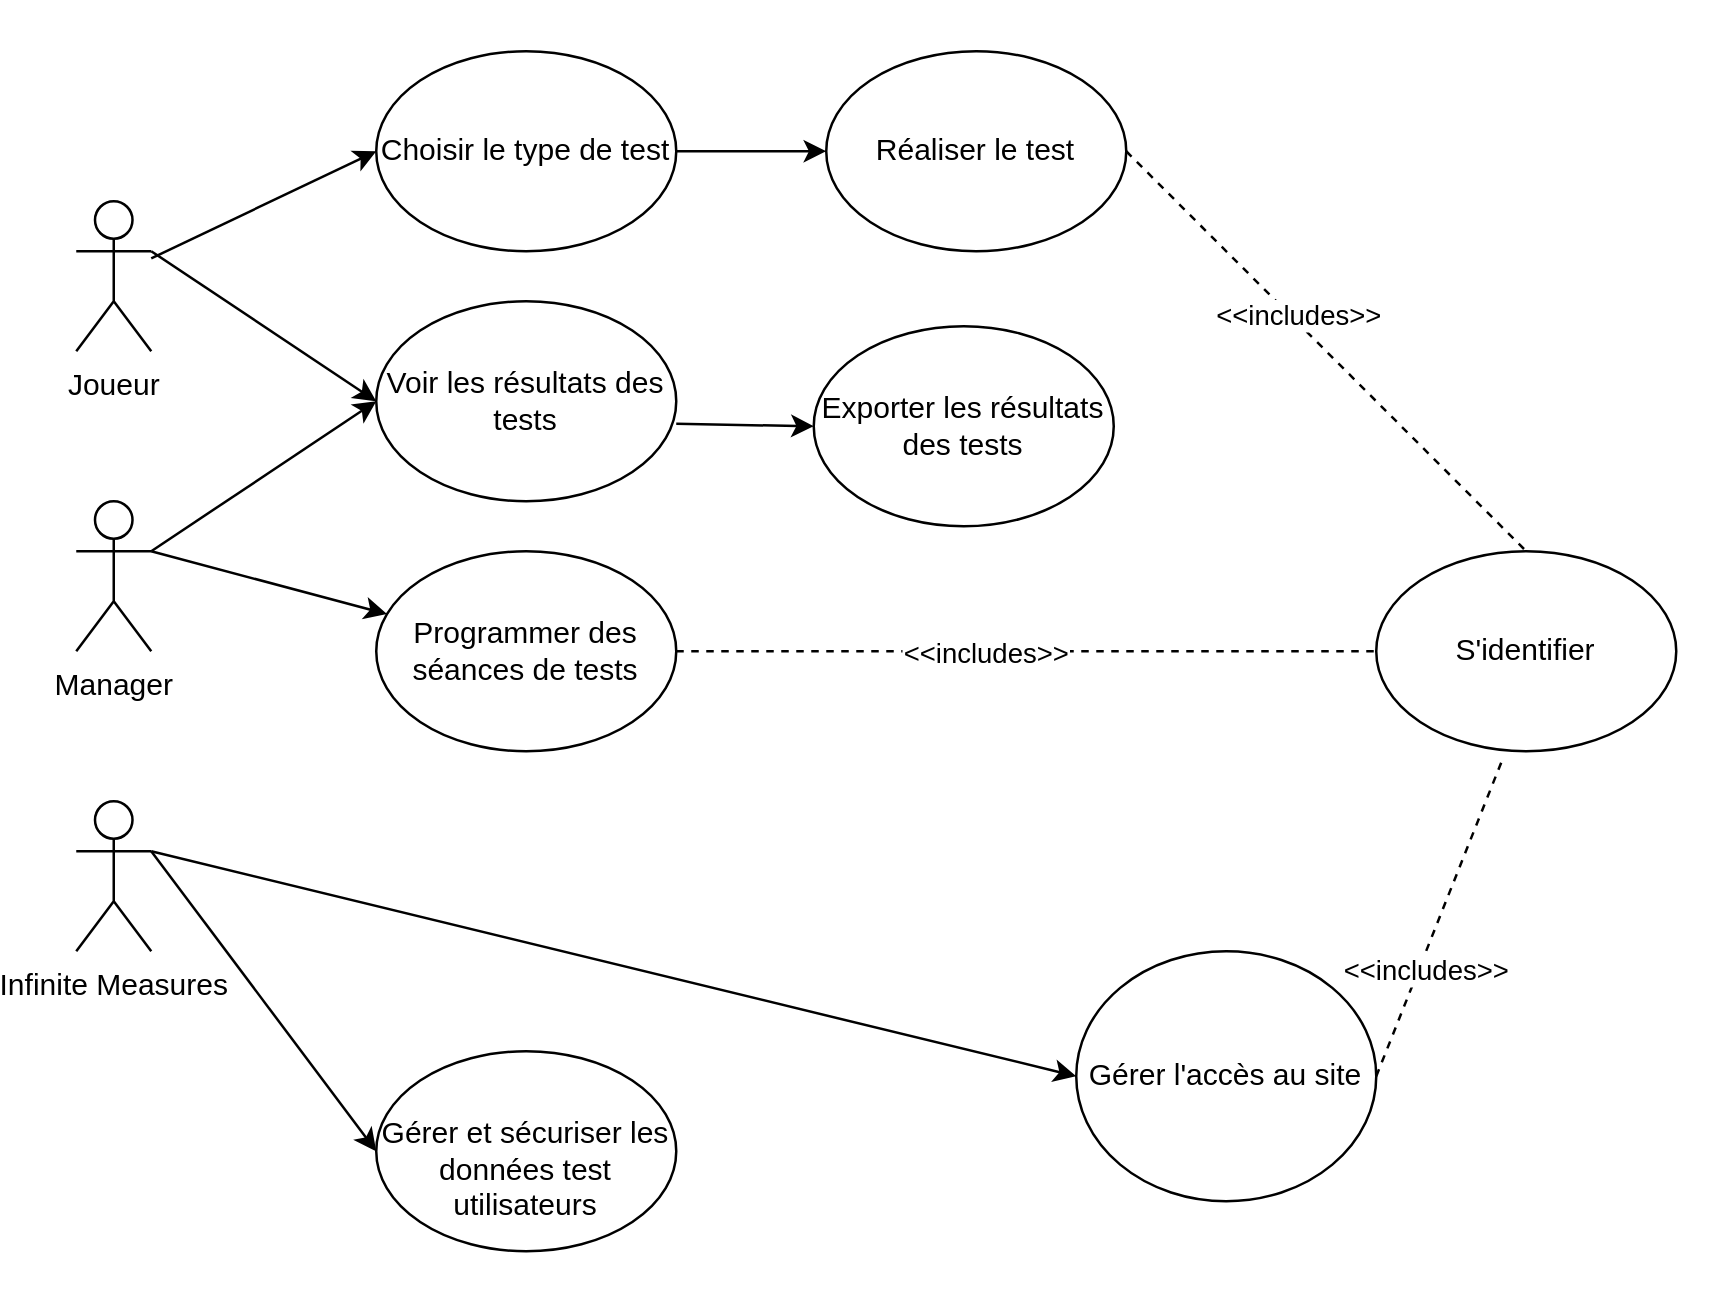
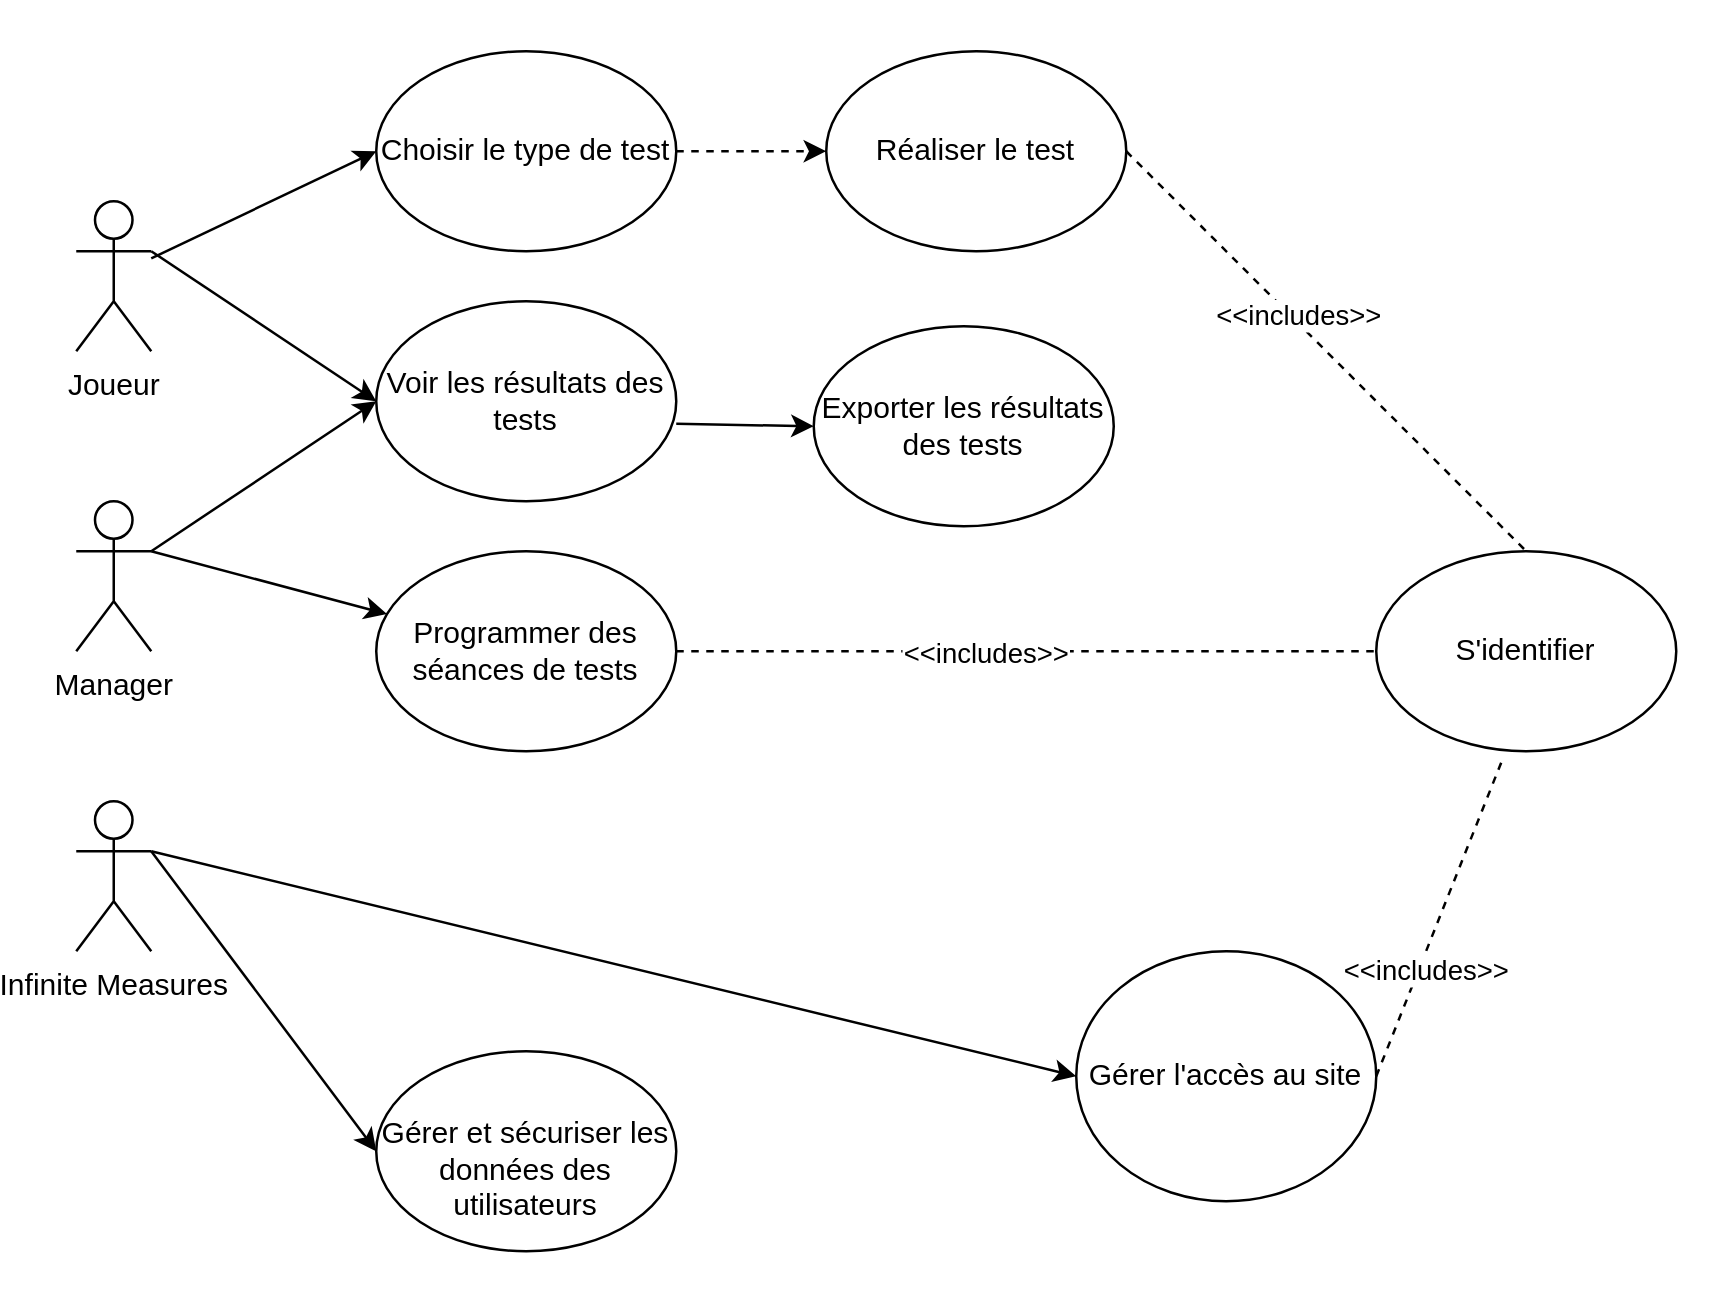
- <mxCell id="14" value="" style="endArrow=classic;html=1;exitX=1;exitY=0.5;exitDx=0;exitDy=0;entryX=0;entryY=0.5;entryDx=0;entryDy=0;" edge="1" parent="1" source="5" target="8"><mxGeometry width="50" height="50" relative="1" as="geometry"><mxPoint x="330" y="220" as="sourcePoint" /><mxPoint x="380" y="170" as="targetPoint" /></mxGeometry></mxCell>
+ <mxCell id="14" value="" style="endArrow=classic;html=1;exitX=1;exitY=0.5;exitDx=0;exitDy=0;entryX=0;entryY=0.5;entryDx=0;entryDy=0;dashed=1;" edge="1" parent="1" source="5" target="8"><mxGeometry width="50" height="50" relative="1" as="geometry"><mxPoint x="330" y="220" as="sourcePoint" /><mxPoint x="380" y="170" as="targetPoint" /></mxGeometry></mxCell>
- <mxCell id="11" value="&lt;br&gt;Gérer et sécuriser les données test utilisateurs" style="ellipse;whiteSpace=wrap;html=1;" vertex="1" parent="1"><mxGeometry x="140" y="420" width="120" height="80" as="geometry" /></mxCell>
+ <mxCell id="11" value="&lt;br&gt;Gérer et sécuriser les données des utilisateurs" style="ellipse;whiteSpace=wrap;html=1;" vertex="1" parent="1"><mxGeometry x="140" y="420" width="120" height="80" as="geometry" /></mxCell>
